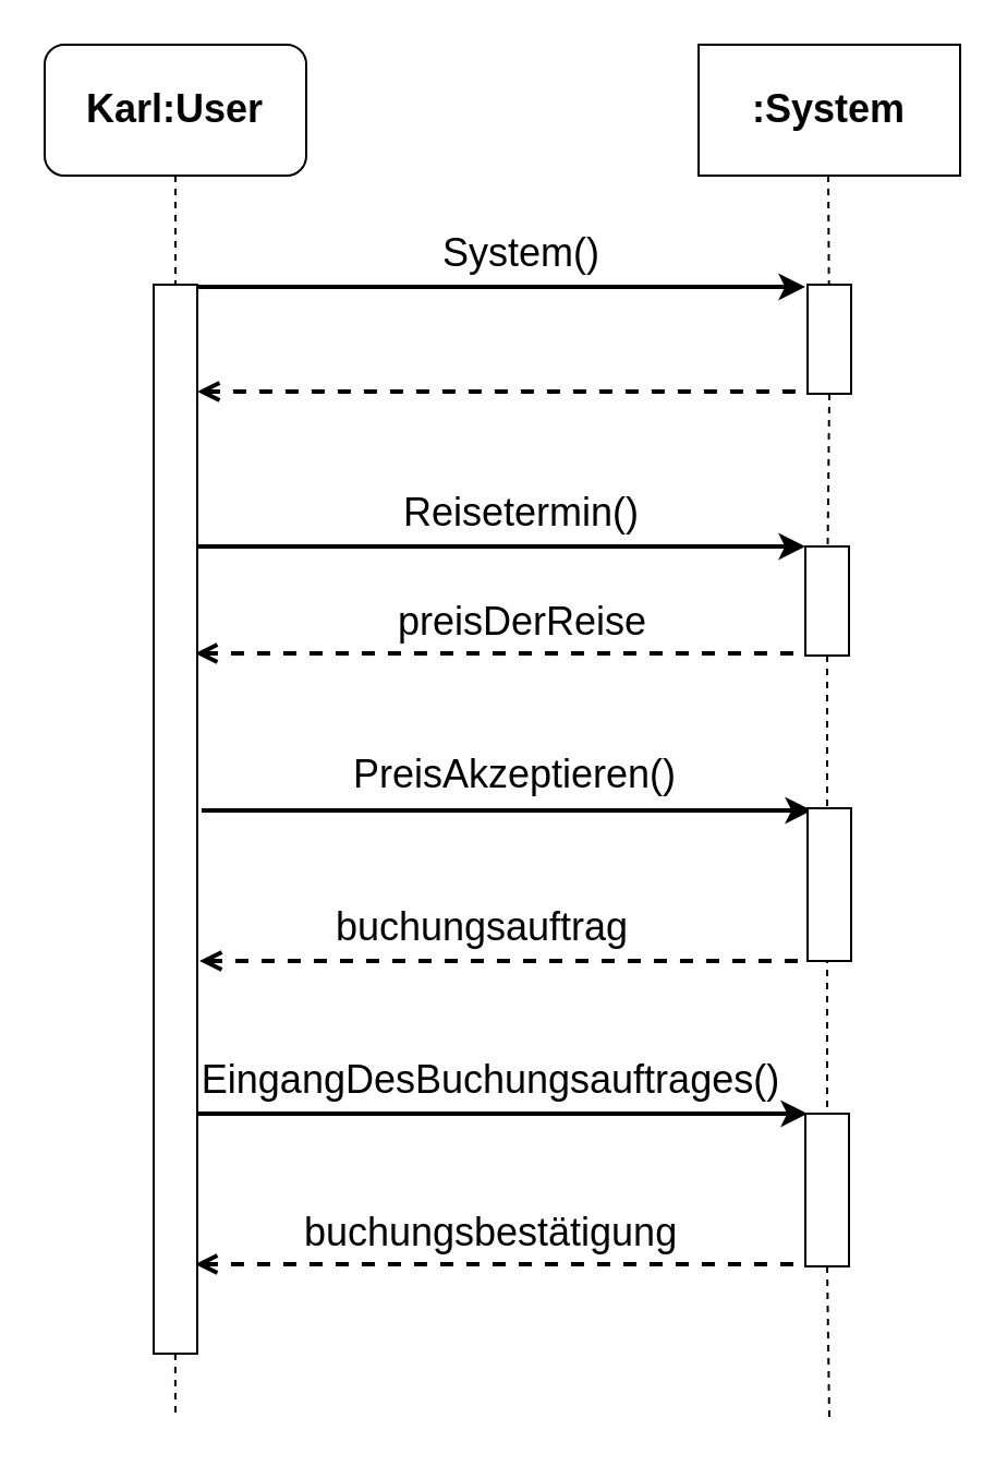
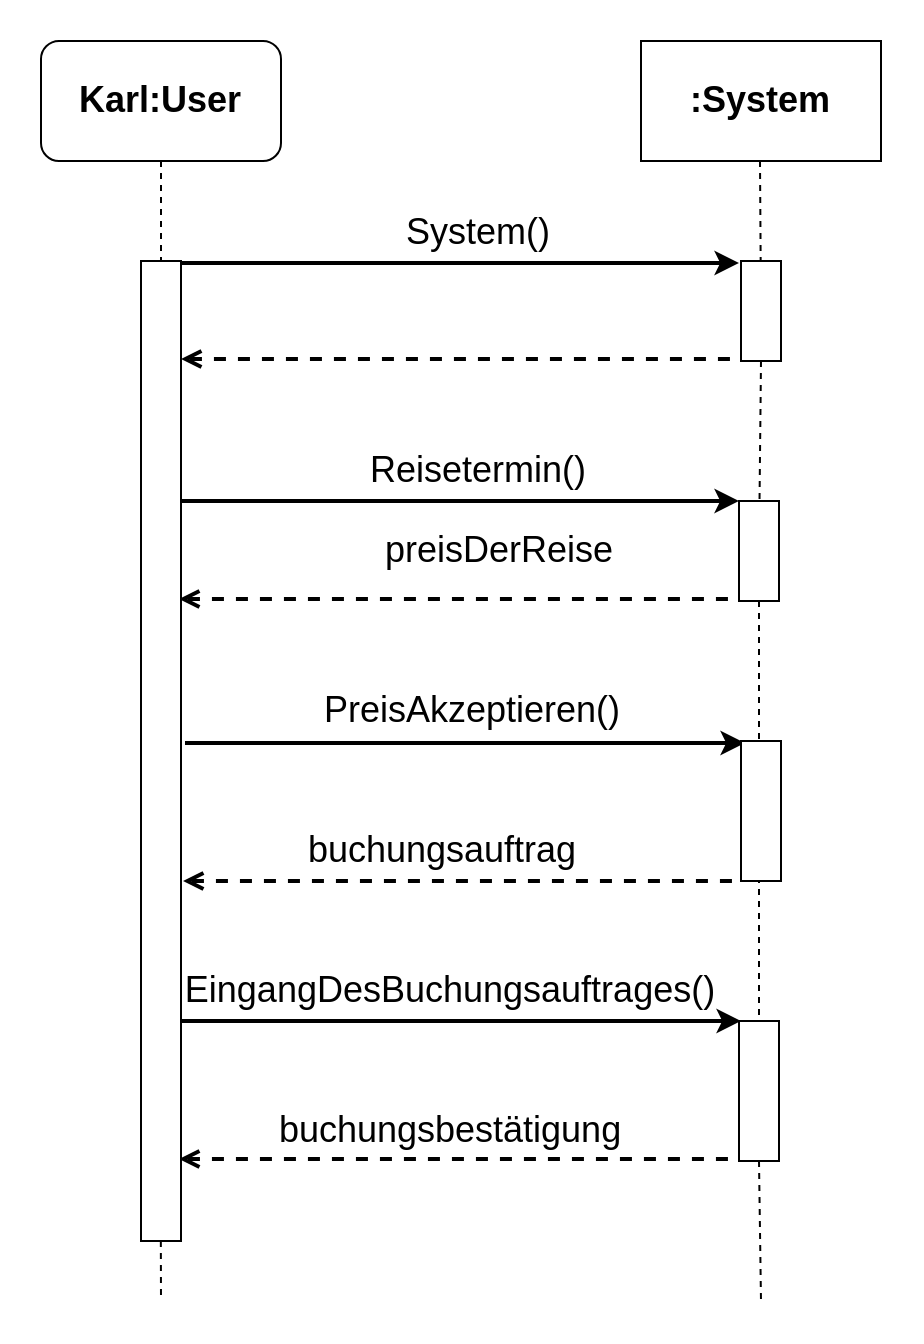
- <mxCell id="19" value="preisDerReise" style="text;html=1;strokeColor=none;fillColor=none;align=center;verticalAlign=middle;whiteSpace=wrap;rounded=0;fontSize=18;" vertex="1" parent="1"><mxGeometry x="163.5" y="270" width="151" height="30" as="geometry" /></mxCell>
+ <mxCell id="19" value="preisDerReise" style="text;html=1;strokeColor=none;fillColor=none;align=center;verticalAlign=middle;whiteSpace=wrap;rounded=0;fontSize=18;" vertex="1" parent="1"><mxGeometry x="173.5" y="260" width="151" height="30" as="geometry" /></mxCell>
